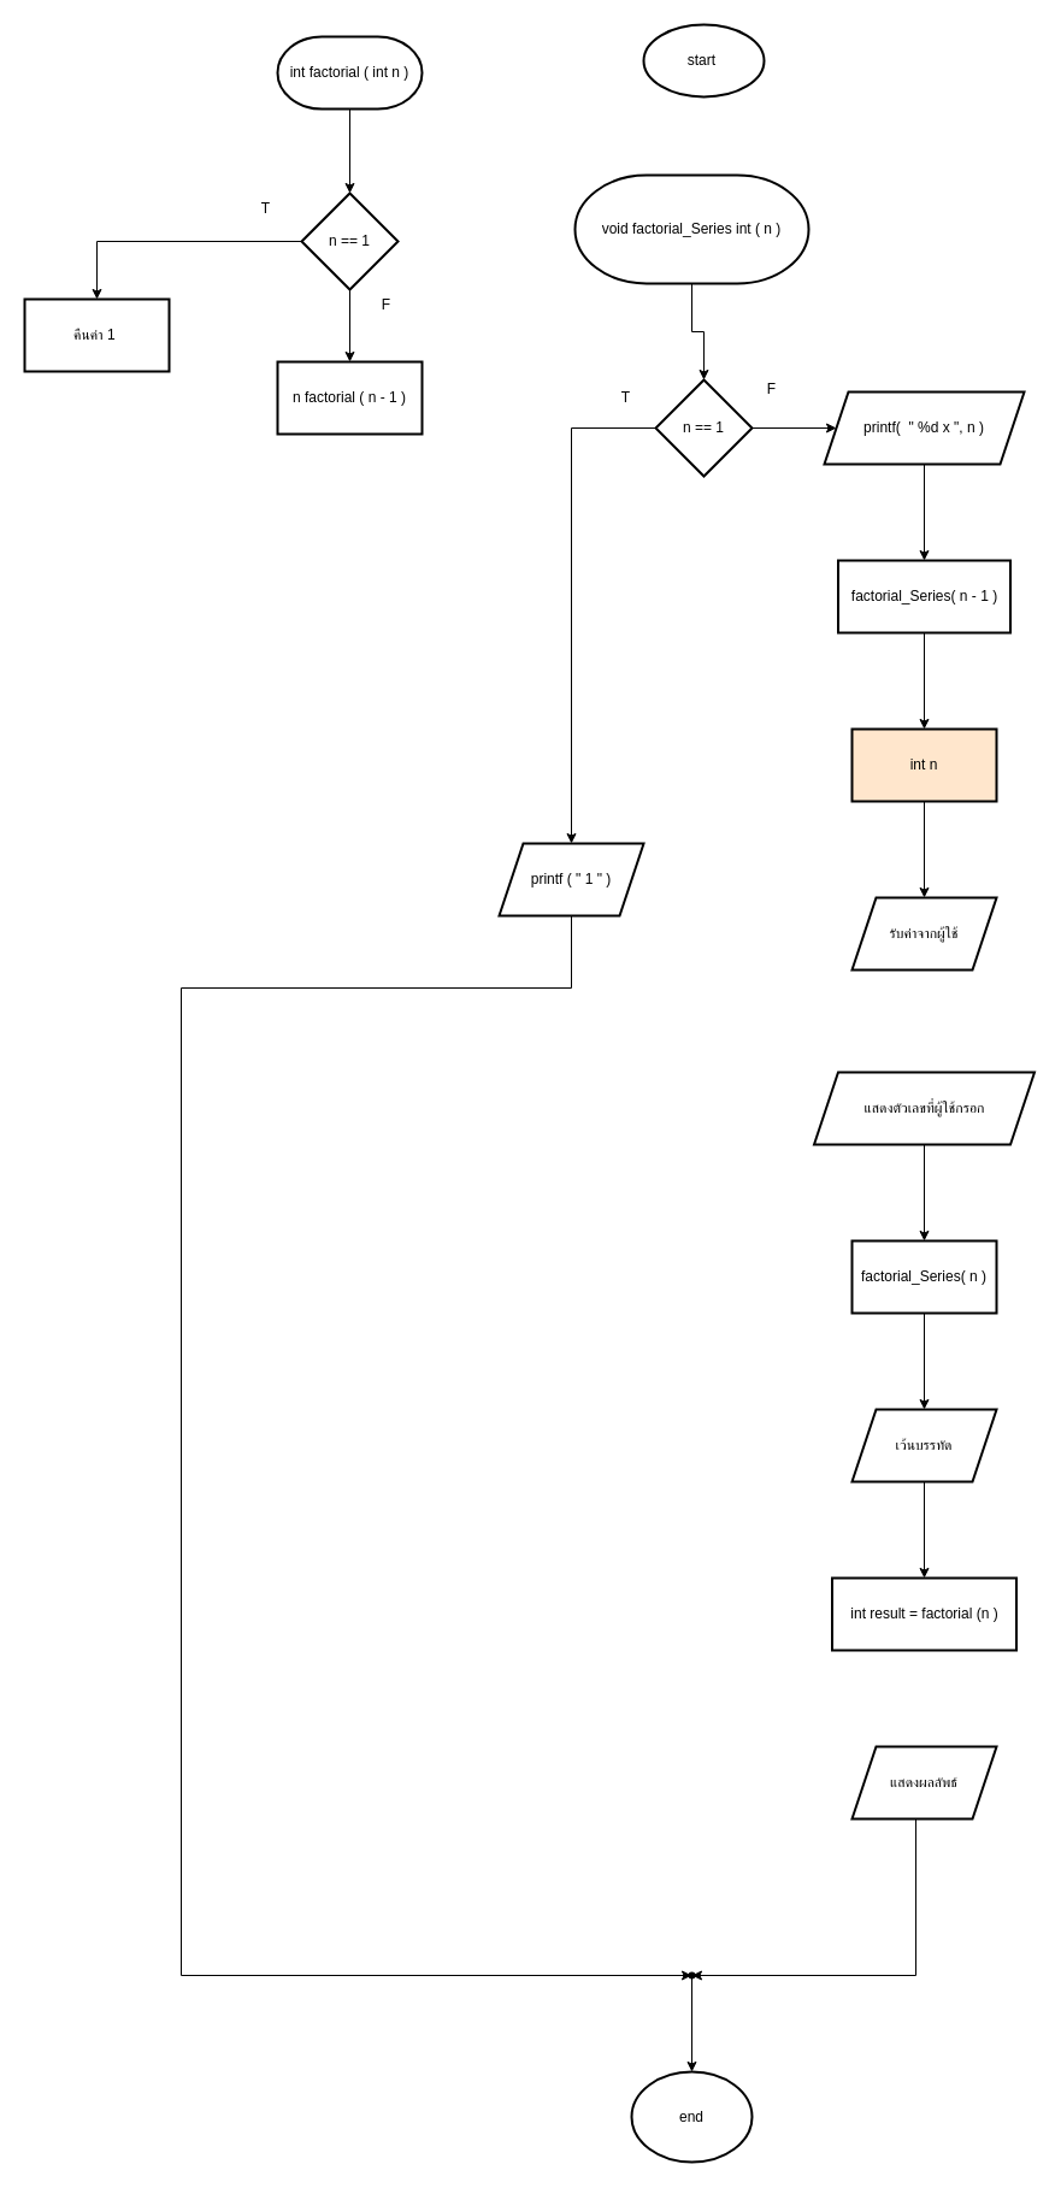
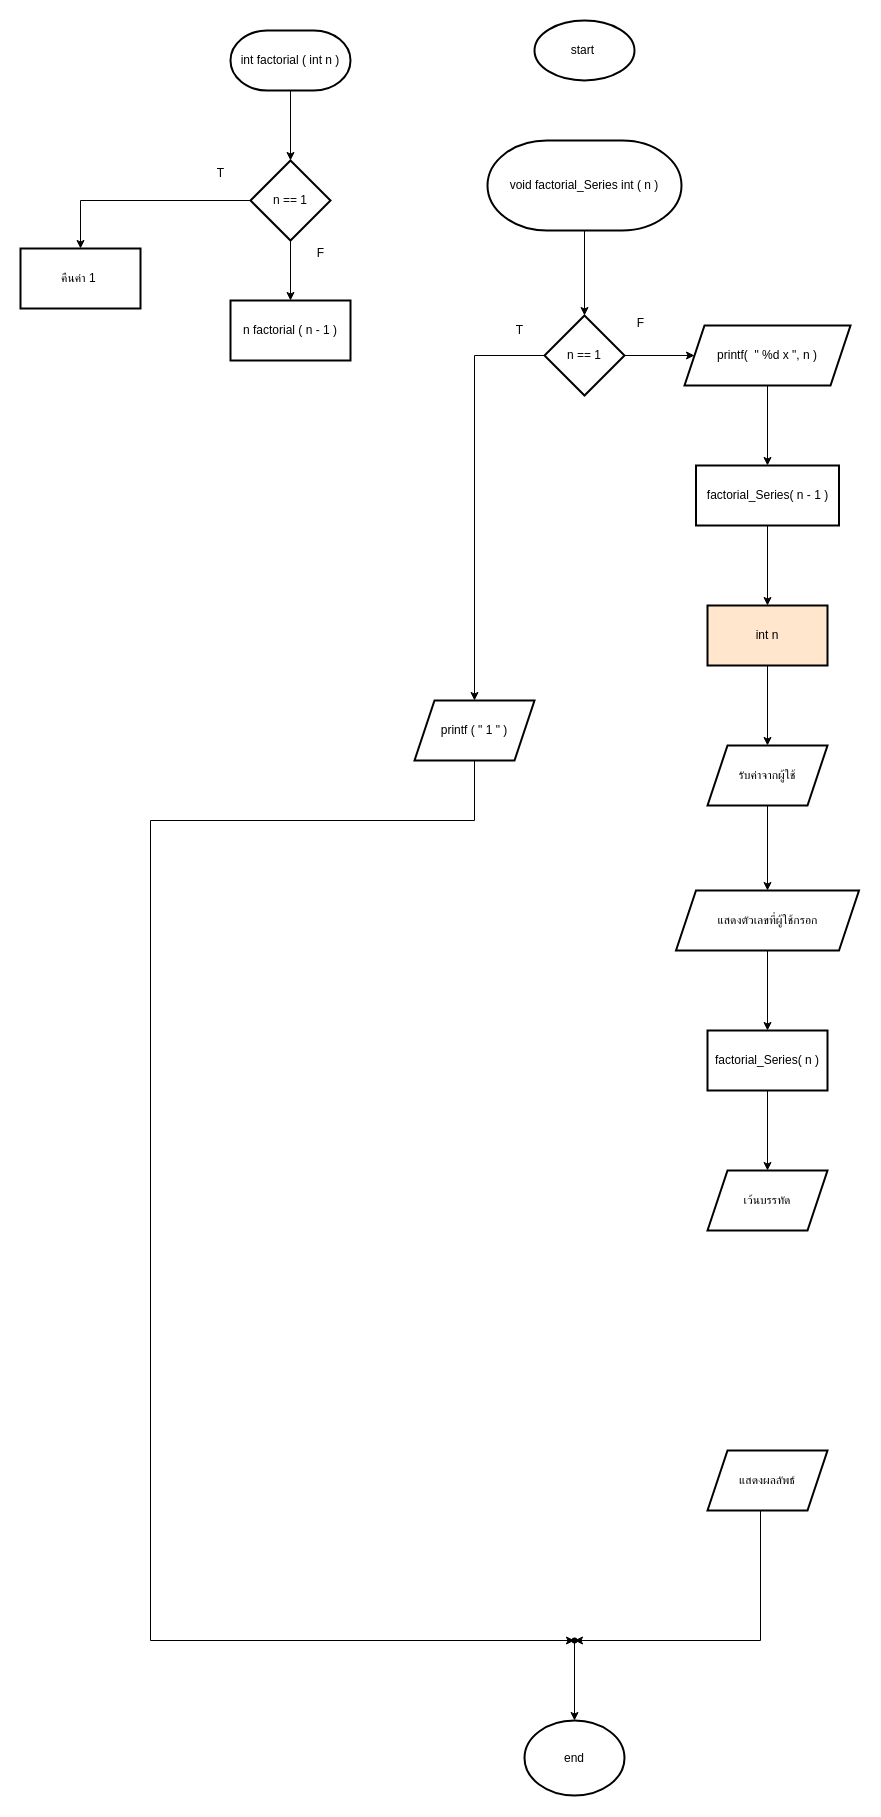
- <mxCell id="4" value="void factorial_Series int ( n )" style="strokeWidth=2;html=1;shape=mxgraph.flowchart.terminator;whiteSpace=wrap;" vertex="1" parent="1"><mxGeometry x="477" y="145" width="194" height="90" as="geometry" /></mxCell>
+ <mxCell id="4" value="void factorial_Series int ( n )" style="strokeWidth=2;html=1;shape=mxgraph.flowchart.terminator;whiteSpace=wrap;" vertex="1" parent="1"><mxGeometry x="487" y="140" width="194" height="90" as="geometry" /></mxCell>
+ <mxCell id="18" value="" style="edgeStyle=orthogonalEdgeStyle;rounded=0;orthogonalLoop=1;jettySize=auto;html=1;" edge="1" parent="1" source="19" target="21"><mxGeometry relative="1" as="geometry" /></mxCell>
- <mxCell id="24" value="" style="edgeStyle=orthogonalEdgeStyle;rounded=0;orthogonalLoop=1;jettySize=auto;html=1;" edge="1" parent="1" source="25" target="26"><mxGeometry relative="1" as="geometry" /></mxCell>
- <mxCell id="26" value="int result = factorial (n )" style="whiteSpace=wrap;html=1;strokeWidth=2;" vertex="1" parent="1"><mxGeometry x="690.5" y="1310" width="153" height="60" as="geometry" /></mxCell>
